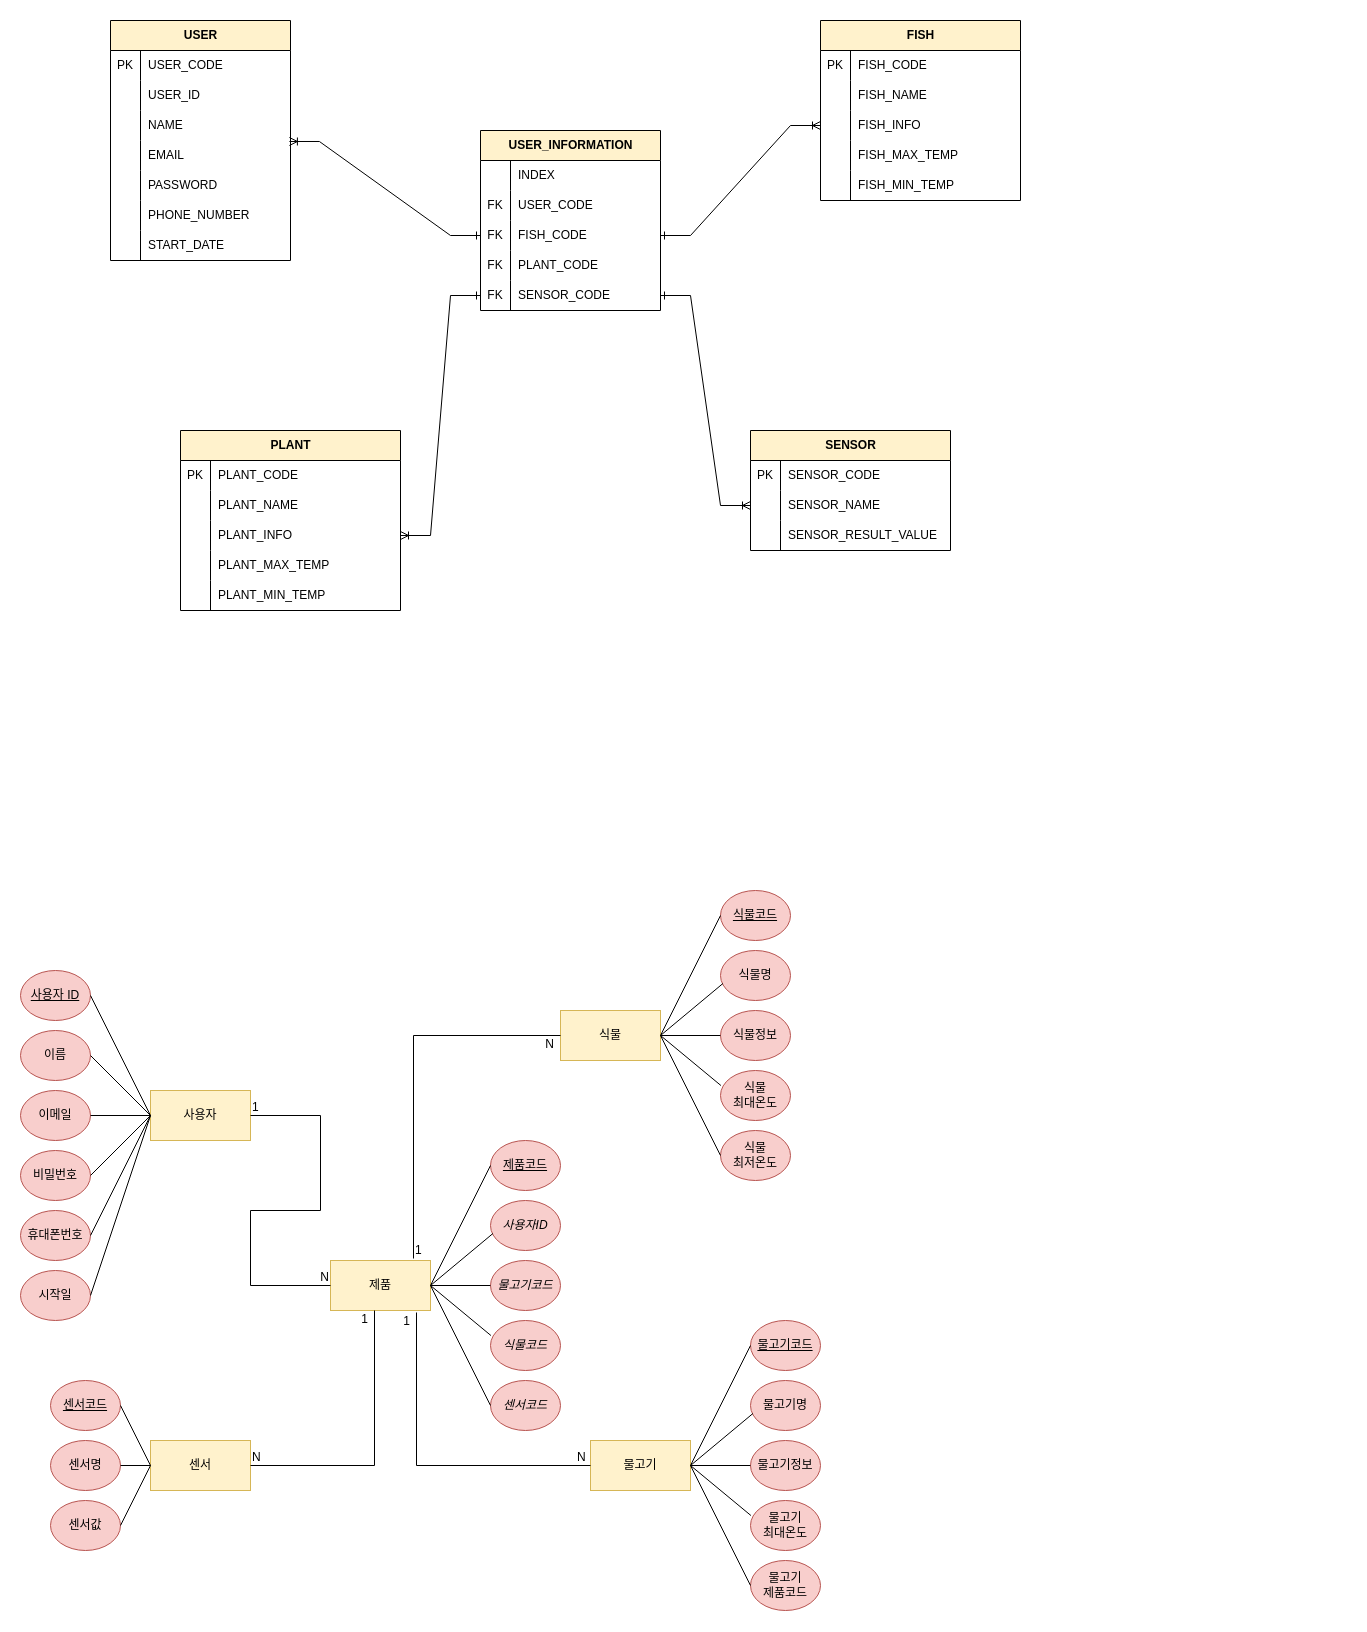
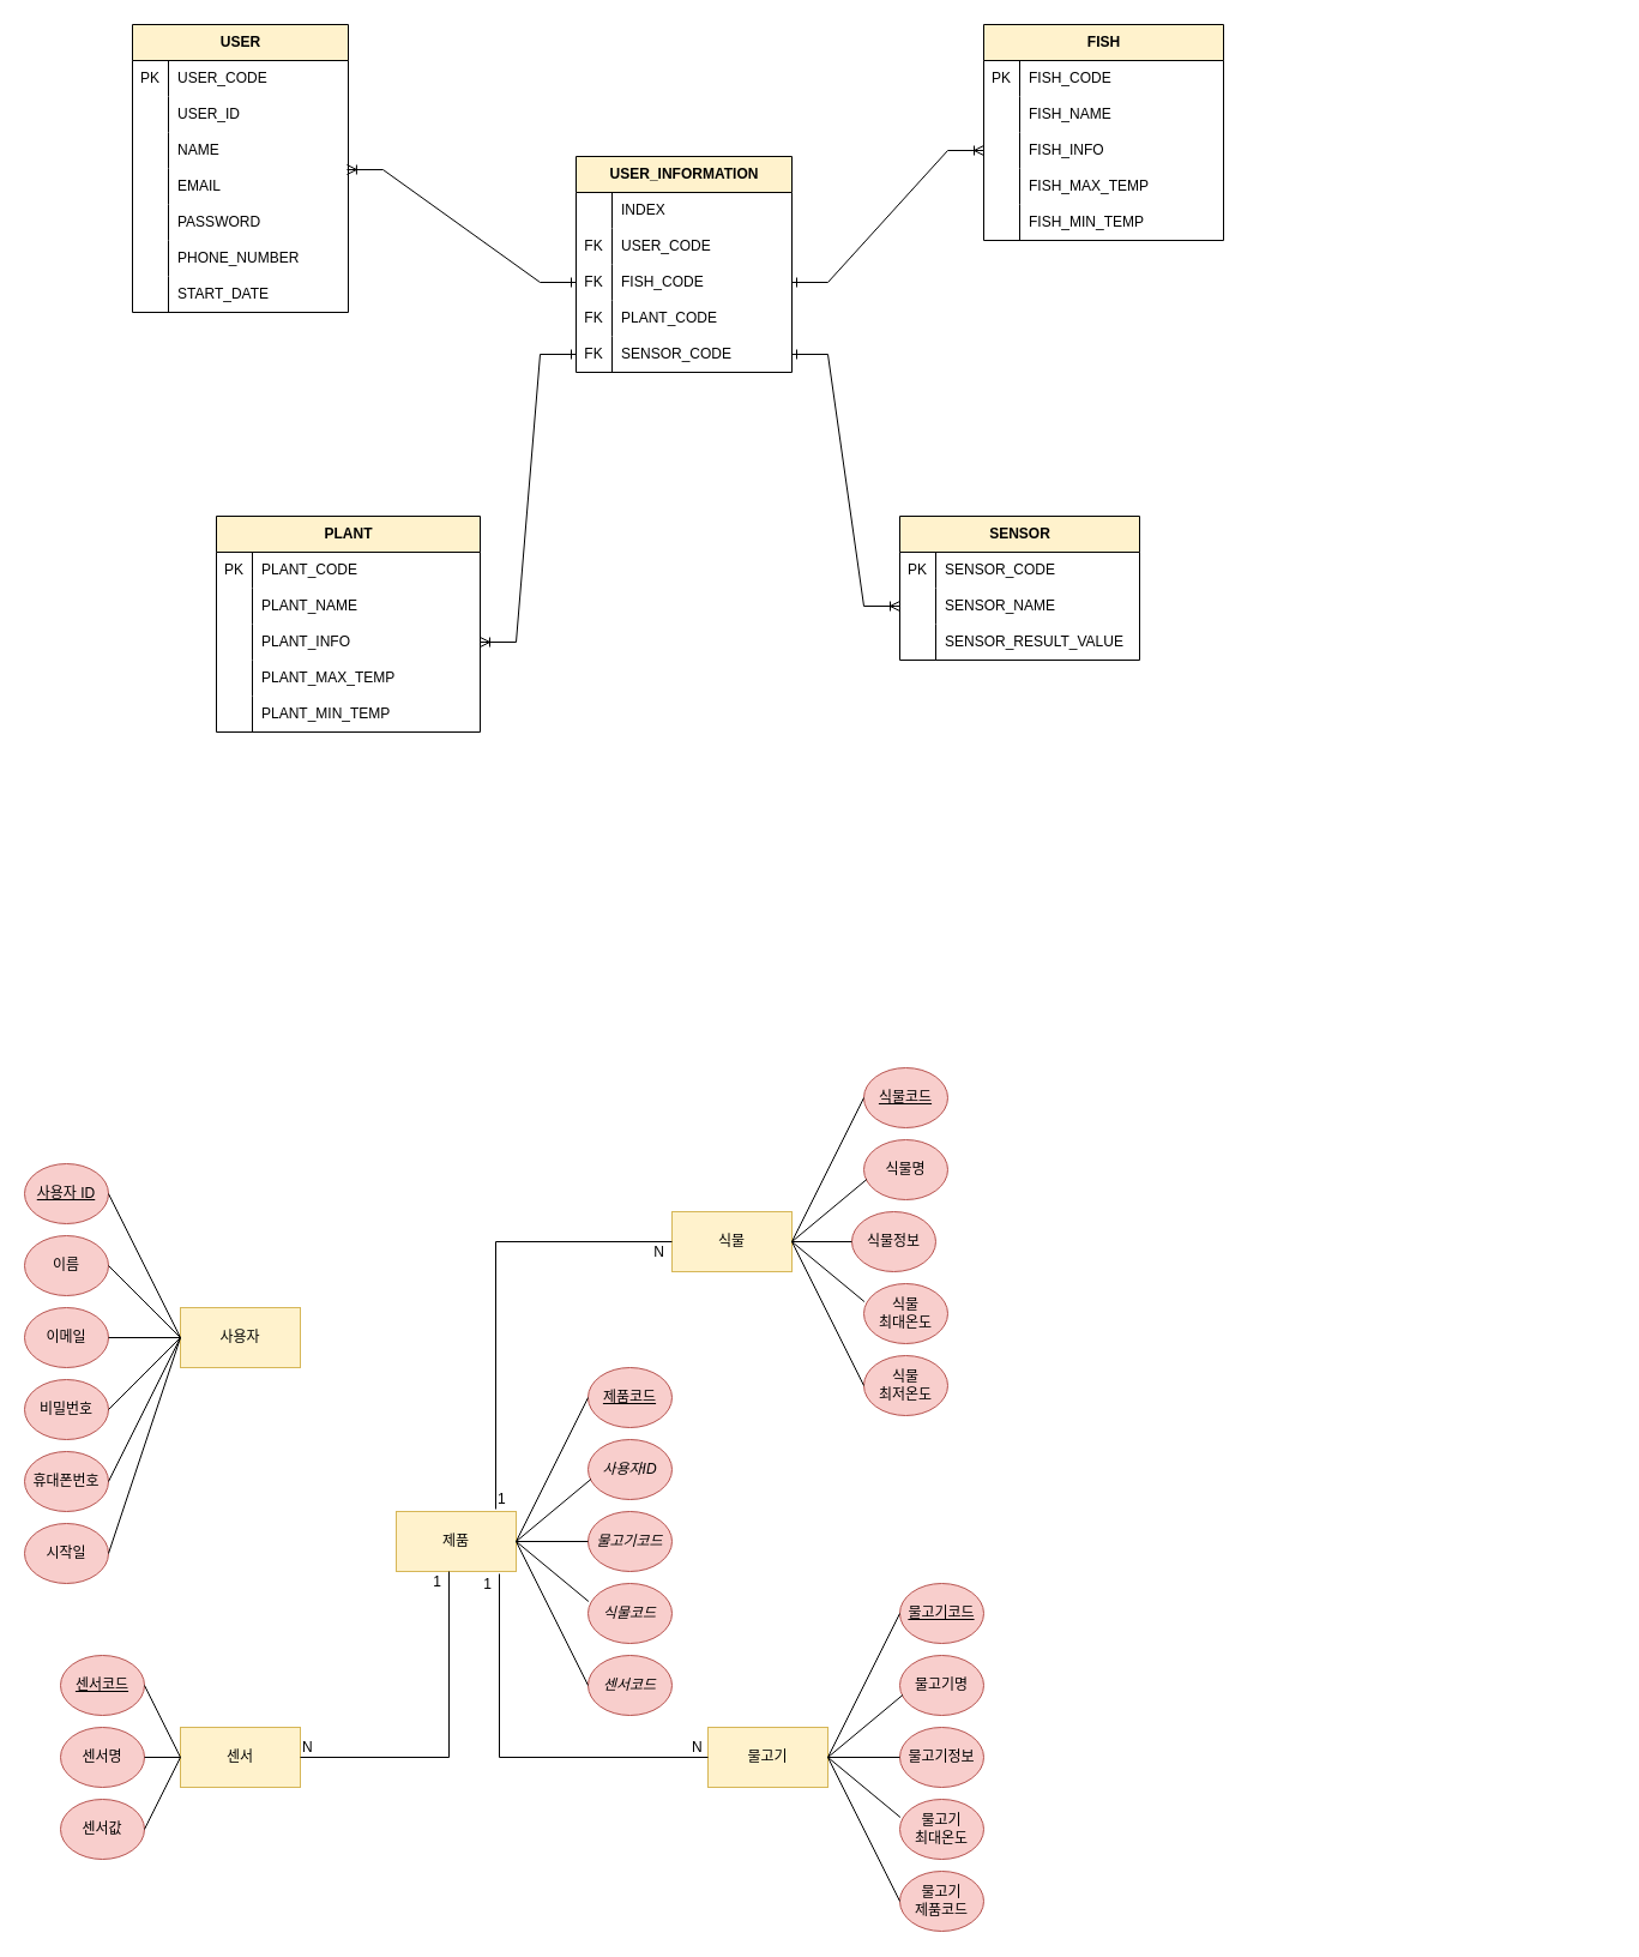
- <mxCell id="104" value="식물정보" style="ellipse;whiteSpace=wrap;html=1;flipV=1;flipH=1;fillColor=#f8cecc;strokeColor=#b85450;" vertex="1" parent="100"><mxGeometry x="160" y="120" width="70" height="50" as="geometry" /></mxCell>
+ <mxCell id="104" value="식물정보" style="ellipse;whiteSpace=wrap;html=1;flipV=1;flipH=1;fillColor=#f8cecc;strokeColor=#b85450;" vertex="1" parent="100"><mxGeometry x="150" y="120" width="70" height="50" as="geometry" /></mxCell>
- <mxCell id="135" value="" style="endArrow=none;html=1;rounded=0;exitX=1;exitY=0.5;exitDx=0;exitDy=0;entryX=0;entryY=0.5;entryDx=0;entryDy=0;" edge="1" parent="1" source="87" target="126"><mxGeometry relative="1" as="geometry"><mxPoint x="180" y="1190" as="sourcePoint" /><mxPoint x="340" y="1190" as="targetPoint" /><Array as="points"><mxPoint x="320" y="1115" /><mxPoint x="320" y="1210" /><mxPoint x="250" y="1210" /><mxPoint x="250" y="1285" /></Array></mxGeometry></mxCell>
- <mxCell id="136" value="1" style="resizable=0;html=1;whiteSpace=wrap;align=left;verticalAlign=bottom;" connectable="0" vertex="1" parent="135"><mxGeometry x="-1" relative="1" as="geometry" /></mxCell>
- <mxCell id="137" value="N" style="resizable=0;html=1;whiteSpace=wrap;align=right;verticalAlign=bottom;" connectable="0" vertex="1" parent="135"><mxGeometry x="1" relative="1" as="geometry" /></mxCell>
